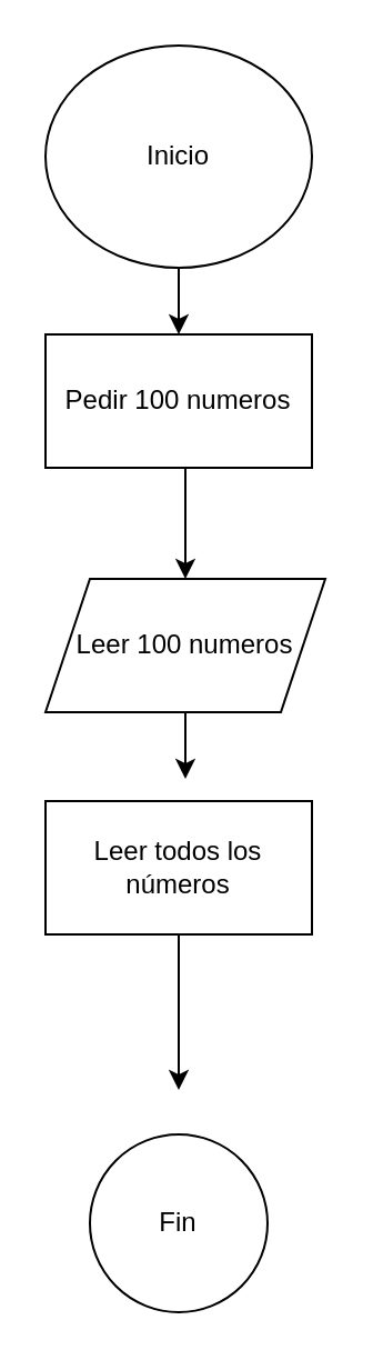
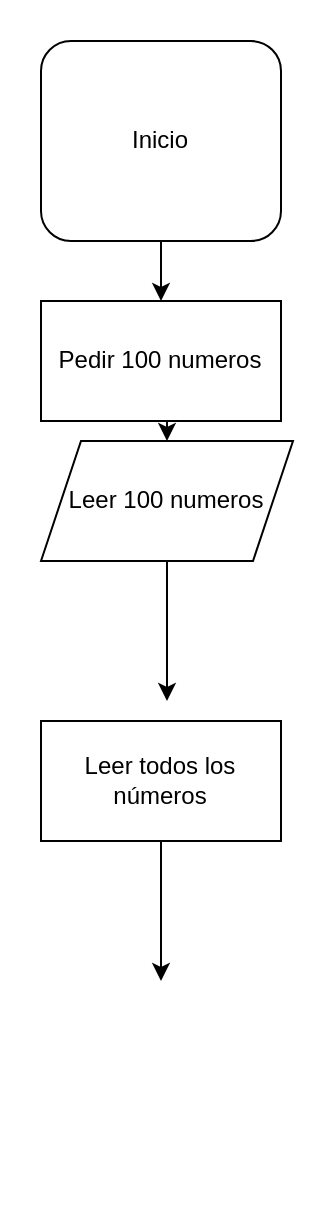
- <mxCell id="3" value="Inicio" style="ellipse;whiteSpace=wrap;html=1;" vertex="1" parent="1"><mxGeometry x="20" y="20" width="120" height="100" as="geometry" /></mxCell>
+ <mxCell id="3" value="Inicio" style="whiteSpace=wrap;html=1;rounded=1;" vertex="1" parent="1"><mxGeometry x="20" y="20" width="120" height="100" as="geometry" /></mxCell>
- <mxCell id="7" value="Leer 100 numeros" style="shape=parallelogram;perimeter=parallelogramPerimeter;whiteSpace=wrap;html=1;fixedSize=1;" vertex="1" parent="1"><mxGeometry x="20" y="260" width="126" height="60" as="geometry" /></mxCell>
+ <mxCell id="7" value="Leer 100 numeros" style="shape=parallelogram;perimeter=parallelogramPerimeter;whiteSpace=wrap;html=1;fixedSize=1;" vertex="1" parent="1"><mxGeometry x="20" y="220" width="126" height="60" as="geometry" /></mxCell>
- <mxCell id="10" value="Fin" style="ellipse;whiteSpace=wrap;html=1;aspect=fixed;" vertex="1" parent="1"><mxGeometry x="40" y="510" width="80" height="80" as="geometry" /></mxCell>
